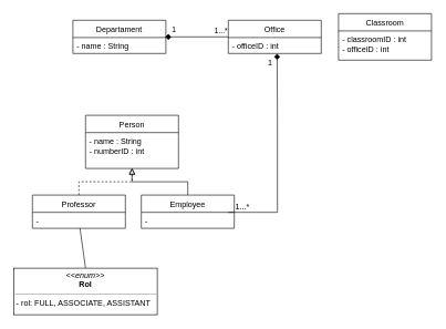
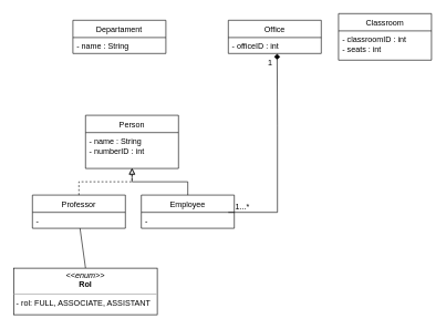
- <mxCell id="4" value="" style="edgeStyle=none;rounded=0;orthogonalLoop=1;jettySize=auto;html=1;entryX=0.993;entryY=-0.042;entryDx=0;entryDy=0;entryPerimeter=0;endArrow=diamond;endFill=1;startArrow=none;startFill=0;endSize=7;exitX=0;exitY=0.5;exitDx=0;exitDy=0;" edge="1" parent="1" source="7" target="3"><mxGeometry relative="1" as="geometry"><mxPoint x="343" y="60.754" as="sourcePoint" /></mxGeometry></mxCell>
- <mxCell id="5" value="1" style="edgeLabel;html=1;align=center;verticalAlign=middle;resizable=0;points=[];" vertex="1" connectable="0" parent="4"><mxGeometry x="0.876" y="-1" relative="1" as="geometry"><mxPoint x="6" y="-9" as="offset" /></mxGeometry></mxCell>
- <mxCell id="6" value="1...*" style="edgeLabel;html=1;align=center;verticalAlign=middle;resizable=0;points=[];" vertex="1" connectable="0" parent="4"><mxGeometry x="-0.879" relative="1" as="geometry"><mxPoint x="-6" y="-9" as="offset" /></mxGeometry></mxCell>
- <mxCell id="10" value="- classroomID : int&#10;- officeID : int" style="text;strokeColor=none;fillColor=none;align=left;verticalAlign=top;spacingLeft=4;spacingRight=4;overflow=hidden;rotatable=0;points=[[0,0.5],[1,0.5]];portConstraint=eastwest;" vertex="1" parent="9"><mxGeometry y="26" width="140" height="44" as="geometry" /></mxCell>
+ <mxCell id="10" value="- classroomID : int&#10;- seats : int" style="text;strokeColor=none;fillColor=none;align=left;verticalAlign=top;spacingLeft=4;spacingRight=4;overflow=hidden;rotatable=0;points=[[0,0.5],[1,0.5]];portConstraint=eastwest;" vertex="1" parent="9"><mxGeometry y="26" width="140" height="44" as="geometry" /></mxCell>
